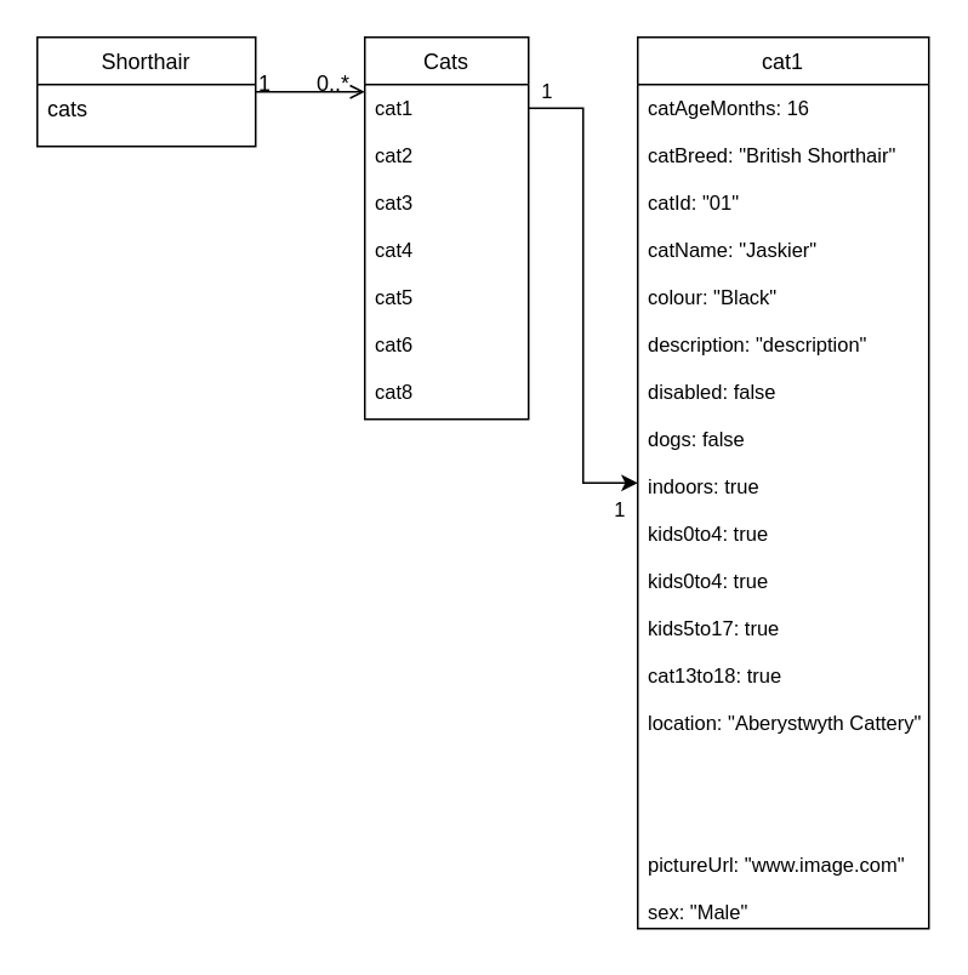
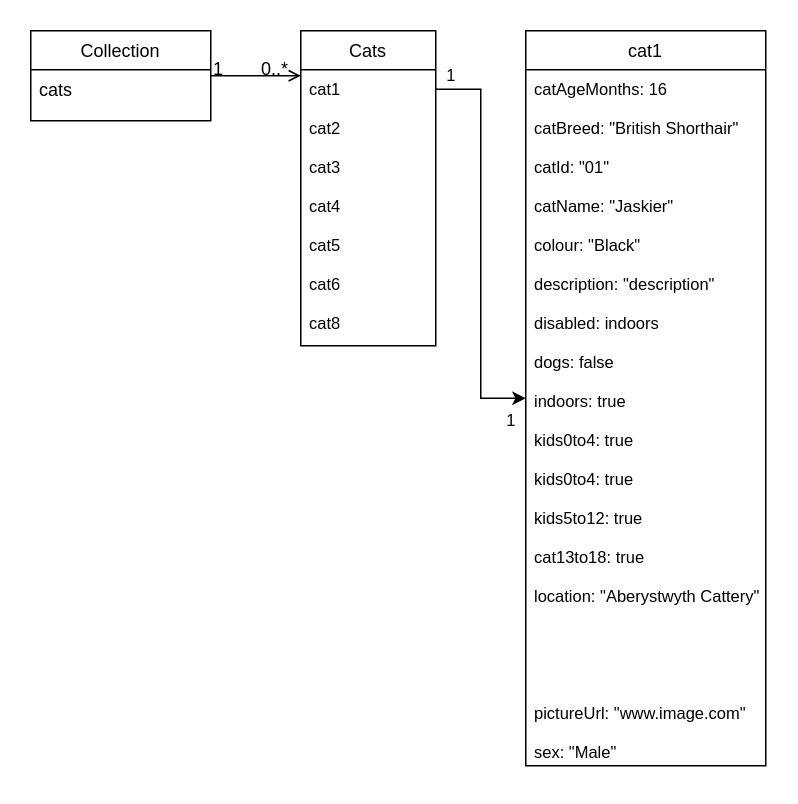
- <mxCell id="5" value="Shorthair" style="swimlane;fontStyle=0;align=center;verticalAlign=top;childLayout=stackLayout;horizontal=1;startSize=26;horizontalStack=0;resizeParent=1;resizeLast=0;collapsible=1;marginBottom=0;rounded=0;shadow=0;strokeWidth=1;" parent="1" vertex="1"><mxGeometry x="20" y="20" width="120" height="60" as="geometry"><mxRectangle x="230" y="140" width="160" height="26" as="alternateBounds" /></mxGeometry></mxCell>
+ <mxCell id="5" value="Collection" style="swimlane;fontStyle=0;align=center;verticalAlign=top;childLayout=stackLayout;horizontal=1;startSize=26;horizontalStack=0;resizeParent=1;resizeLast=0;collapsible=1;marginBottom=0;rounded=0;shadow=0;strokeWidth=1;" parent="1" vertex="1"><mxGeometry x="20" y="20" width="120" height="60" as="geometry"><mxRectangle x="230" y="140" width="160" height="26" as="alternateBounds" /></mxGeometry></mxCell>
- <mxCell id="23" value="disabled: false" style="text;align=left;verticalAlign=top;spacingLeft=4;spacingRight=4;overflow=hidden;rotatable=0;points=[[0,0.5],[1,0.5]];portConstraint=eastwest;fontSize=11;" vertex="1" parent="16"><mxGeometry y="182" width="160" height="26" as="geometry" /></mxCell>
+ <mxCell id="23" value="disabled: indoors" style="text;align=left;verticalAlign=top;spacingLeft=4;spacingRight=4;overflow=hidden;rotatable=0;points=[[0,0.5],[1,0.5]];portConstraint=eastwest;fontSize=11;" vertex="1" parent="16"><mxGeometry y="182" width="160" height="26" as="geometry" /></mxCell>
- <mxCell id="28" value="kids5to17: true" style="text;align=left;verticalAlign=top;spacingLeft=4;spacingRight=4;overflow=hidden;rotatable=0;points=[[0,0.5],[1,0.5]];portConstraint=eastwest;fontSize=11;" vertex="1" parent="16"><mxGeometry y="312" width="160" height="26" as="geometry" /></mxCell>
+ <mxCell id="28" value="kids5to12: true" style="text;align=left;verticalAlign=top;spacingLeft=4;spacingRight=4;overflow=hidden;rotatable=0;points=[[0,0.5],[1,0.5]];portConstraint=eastwest;fontSize=11;" vertex="1" parent="16"><mxGeometry y="312" width="160" height="26" as="geometry" /></mxCell>
